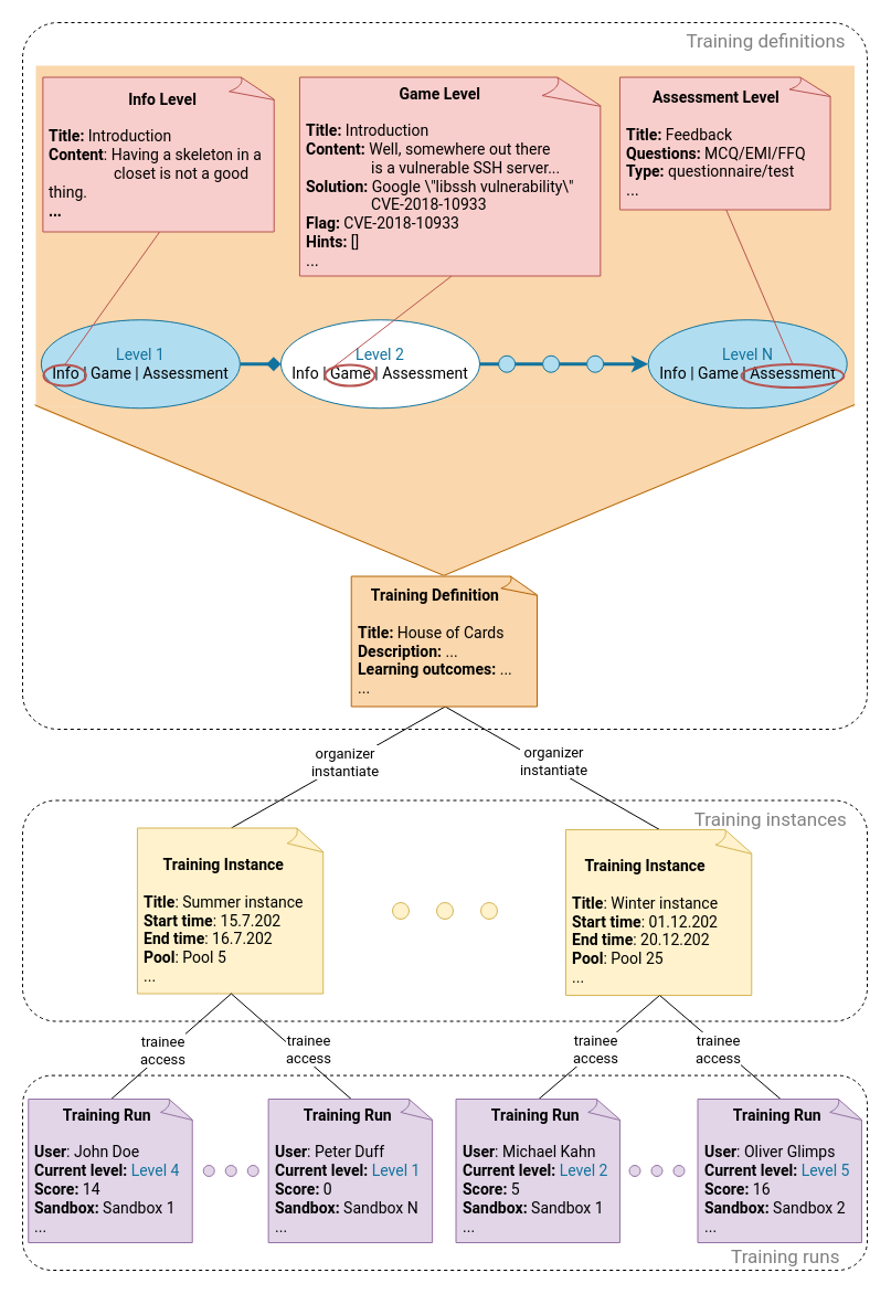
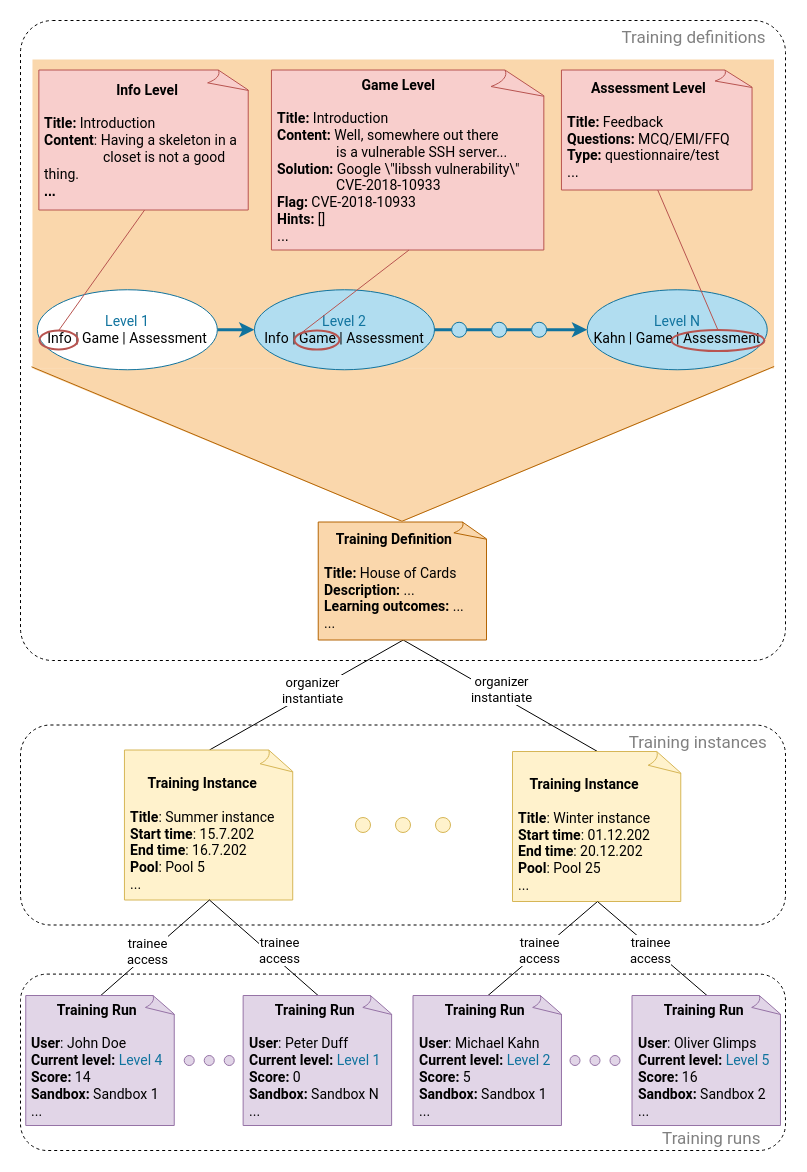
- <mxCell id="48" value="&lt;font data-font-src=&quot;https://fonts.googleapis.com/css?family=Roboto&quot; style=&quot;font-size: 14px;&quot; face=&quot;Roboto&quot; color=&quot;#10739E&quot;&gt;Level 1&lt;/font&gt;&lt;font data-font-src=&quot;https://fonts.googleapis.com/css?family=Roboto&quot; style=&quot;font-size: 14px;&quot; face=&quot;Roboto&quot;&gt;&lt;br style=&quot;font-size: 14px;&quot;&gt;Info | Game | Assessment &lt;/font&gt;" style="ellipse;whiteSpace=wrap;html=1;strokeWidth=1;fillColor=#b1ddf0;strokeColor=#10739e;fontSize=14;" parent="1" vertex="1"><mxGeometry x="36.86" y="289.25" width="180" height="80" as="geometry" /></mxCell>
+ <mxCell id="48" value="&lt;font data-font-src=&quot;https://fonts.googleapis.com/css?family=Roboto&quot; style=&quot;font-size: 14px;&quot; face=&quot;Roboto&quot; color=&quot;#10739E&quot;&gt;Level 1&lt;/font&gt;&lt;font data-font-src=&quot;https://fonts.googleapis.com/css?family=Roboto&quot; style=&quot;font-size: 14px;&quot; face=&quot;Roboto&quot;&gt;&lt;br style=&quot;font-size: 14px;&quot;&gt;Info | Game | Assessment &lt;/font&gt;" style="ellipse;whiteSpace=wrap;html=1;strokeWidth=1;fillColor=#ffffff;strokeColor=#10739e;fontSize=14;" parent="1" vertex="1"><mxGeometry x="36.86" y="289.25" width="180" height="80" as="geometry" /></mxCell>
- <mxCell id="12" style="edgeStyle=orthogonalEdgeStyle;rounded=0;orthogonalLoop=1;jettySize=auto;html=1;exitX=1;exitY=0.5;exitDx=0;exitDy=0;entryX=0;entryY=0.5;entryDx=0;entryDy=0;strokeWidth=3;strokeColor=#10739E;fontSize=14;endArrow=diamond;" parent="1" source="48" target="49" edge="1"><mxGeometry relative="1" as="geometry" /></mxCell>
+ <mxCell id="12" style="edgeStyle=orthogonalEdgeStyle;rounded=0;orthogonalLoop=1;jettySize=auto;html=1;exitX=1;exitY=0.5;exitDx=0;exitDy=0;entryX=0;entryY=0.5;entryDx=0;entryDy=0;strokeWidth=3;strokeColor=#10739E;fontSize=14;" parent="1" source="48" target="49" edge="1"><mxGeometry relative="1" as="geometry" /></mxCell>
- <mxCell id="49" value="&lt;font data-font-src=&quot;https://fonts.googleapis.com/css?family=Roboto&quot; style=&quot;font-size: 14px;&quot; face=&quot;Roboto&quot; color=&quot;#10739E&quot;&gt;Level 2&lt;/font&gt;&lt;font data-font-src=&quot;https://fonts.googleapis.com/css?family=Roboto&quot; style=&quot;font-size: 14px;&quot; face=&quot;Roboto&quot;&gt;&lt;br style=&quot;font-size: 14px;&quot;&gt;Info | Game | Assessment &lt;/font&gt;" style="ellipse;whiteSpace=wrap;html=1;fillColor=#ffffff;strokeColor=#10739e;fontSize=14;" parent="1" vertex="1"><mxGeometry x="253.98" y="289.25" width="180" height="80" as="geometry" /></mxCell>
+ <mxCell id="49" value="&lt;font data-font-src=&quot;https://fonts.googleapis.com/css?family=Roboto&quot; style=&quot;font-size: 14px;&quot; face=&quot;Roboto&quot; color=&quot;#10739E&quot;&gt;Level 2&lt;/font&gt;&lt;font data-font-src=&quot;https://fonts.googleapis.com/css?family=Roboto&quot; style=&quot;font-size: 14px;&quot; face=&quot;Roboto&quot;&gt;&lt;br style=&quot;font-size: 14px;&quot;&gt;Info | Game | Assessment &lt;/font&gt;" style="ellipse;whiteSpace=wrap;html=1;fillColor=#b1ddf0;strokeColor=#10739e;fontSize=14;" parent="1" vertex="1"><mxGeometry x="253.98" y="289.25" width="180" height="80" as="geometry" /></mxCell>
- <mxCell id="50" value="&lt;font data-font-src=&quot;https://fonts.googleapis.com/css?family=Roboto&quot; style=&quot;font-size: 14px;&quot; face=&quot;Roboto&quot; color=&quot;#10739E&quot;&gt;Level N&lt;/font&gt;&lt;font data-font-src=&quot;https://fonts.googleapis.com/css?family=Roboto&quot; style=&quot;font-size: 14px;&quot; face=&quot;Roboto&quot;&gt;&lt;br style=&quot;font-size: 14px;&quot;&gt;Info | Game | Assessment &lt;/font&gt;" style="ellipse;whiteSpace=wrap;html=1;fillColor=#b1ddf0;strokeColor=#10739e;fontSize=14;" parent="1" vertex="1"><mxGeometry x="586.73" y="289.25" width="180" height="80" as="geometry" /></mxCell>
+ <mxCell id="50" value="&lt;font data-font-src=&quot;https://fonts.googleapis.com/css?family=Roboto&quot; style=&quot;font-size: 14px;&quot; face=&quot;Roboto&quot; color=&quot;#10739E&quot;&gt;Level N&lt;/font&gt;&lt;font data-font-src=&quot;https://fonts.googleapis.com/css?family=Roboto&quot; style=&quot;font-size: 14px;&quot; face=&quot;Roboto&quot;&gt;&lt;br style=&quot;font-size: 14px;&quot;&gt;Kahn | Game | Assessment &lt;/font&gt;" style="ellipse;whiteSpace=wrap;html=1;fillColor=#b1ddf0;strokeColor=#10739e;fontSize=14;" parent="1" vertex="1"><mxGeometry x="586.73" y="289.25" width="180" height="80" as="geometry" /></mxCell>
